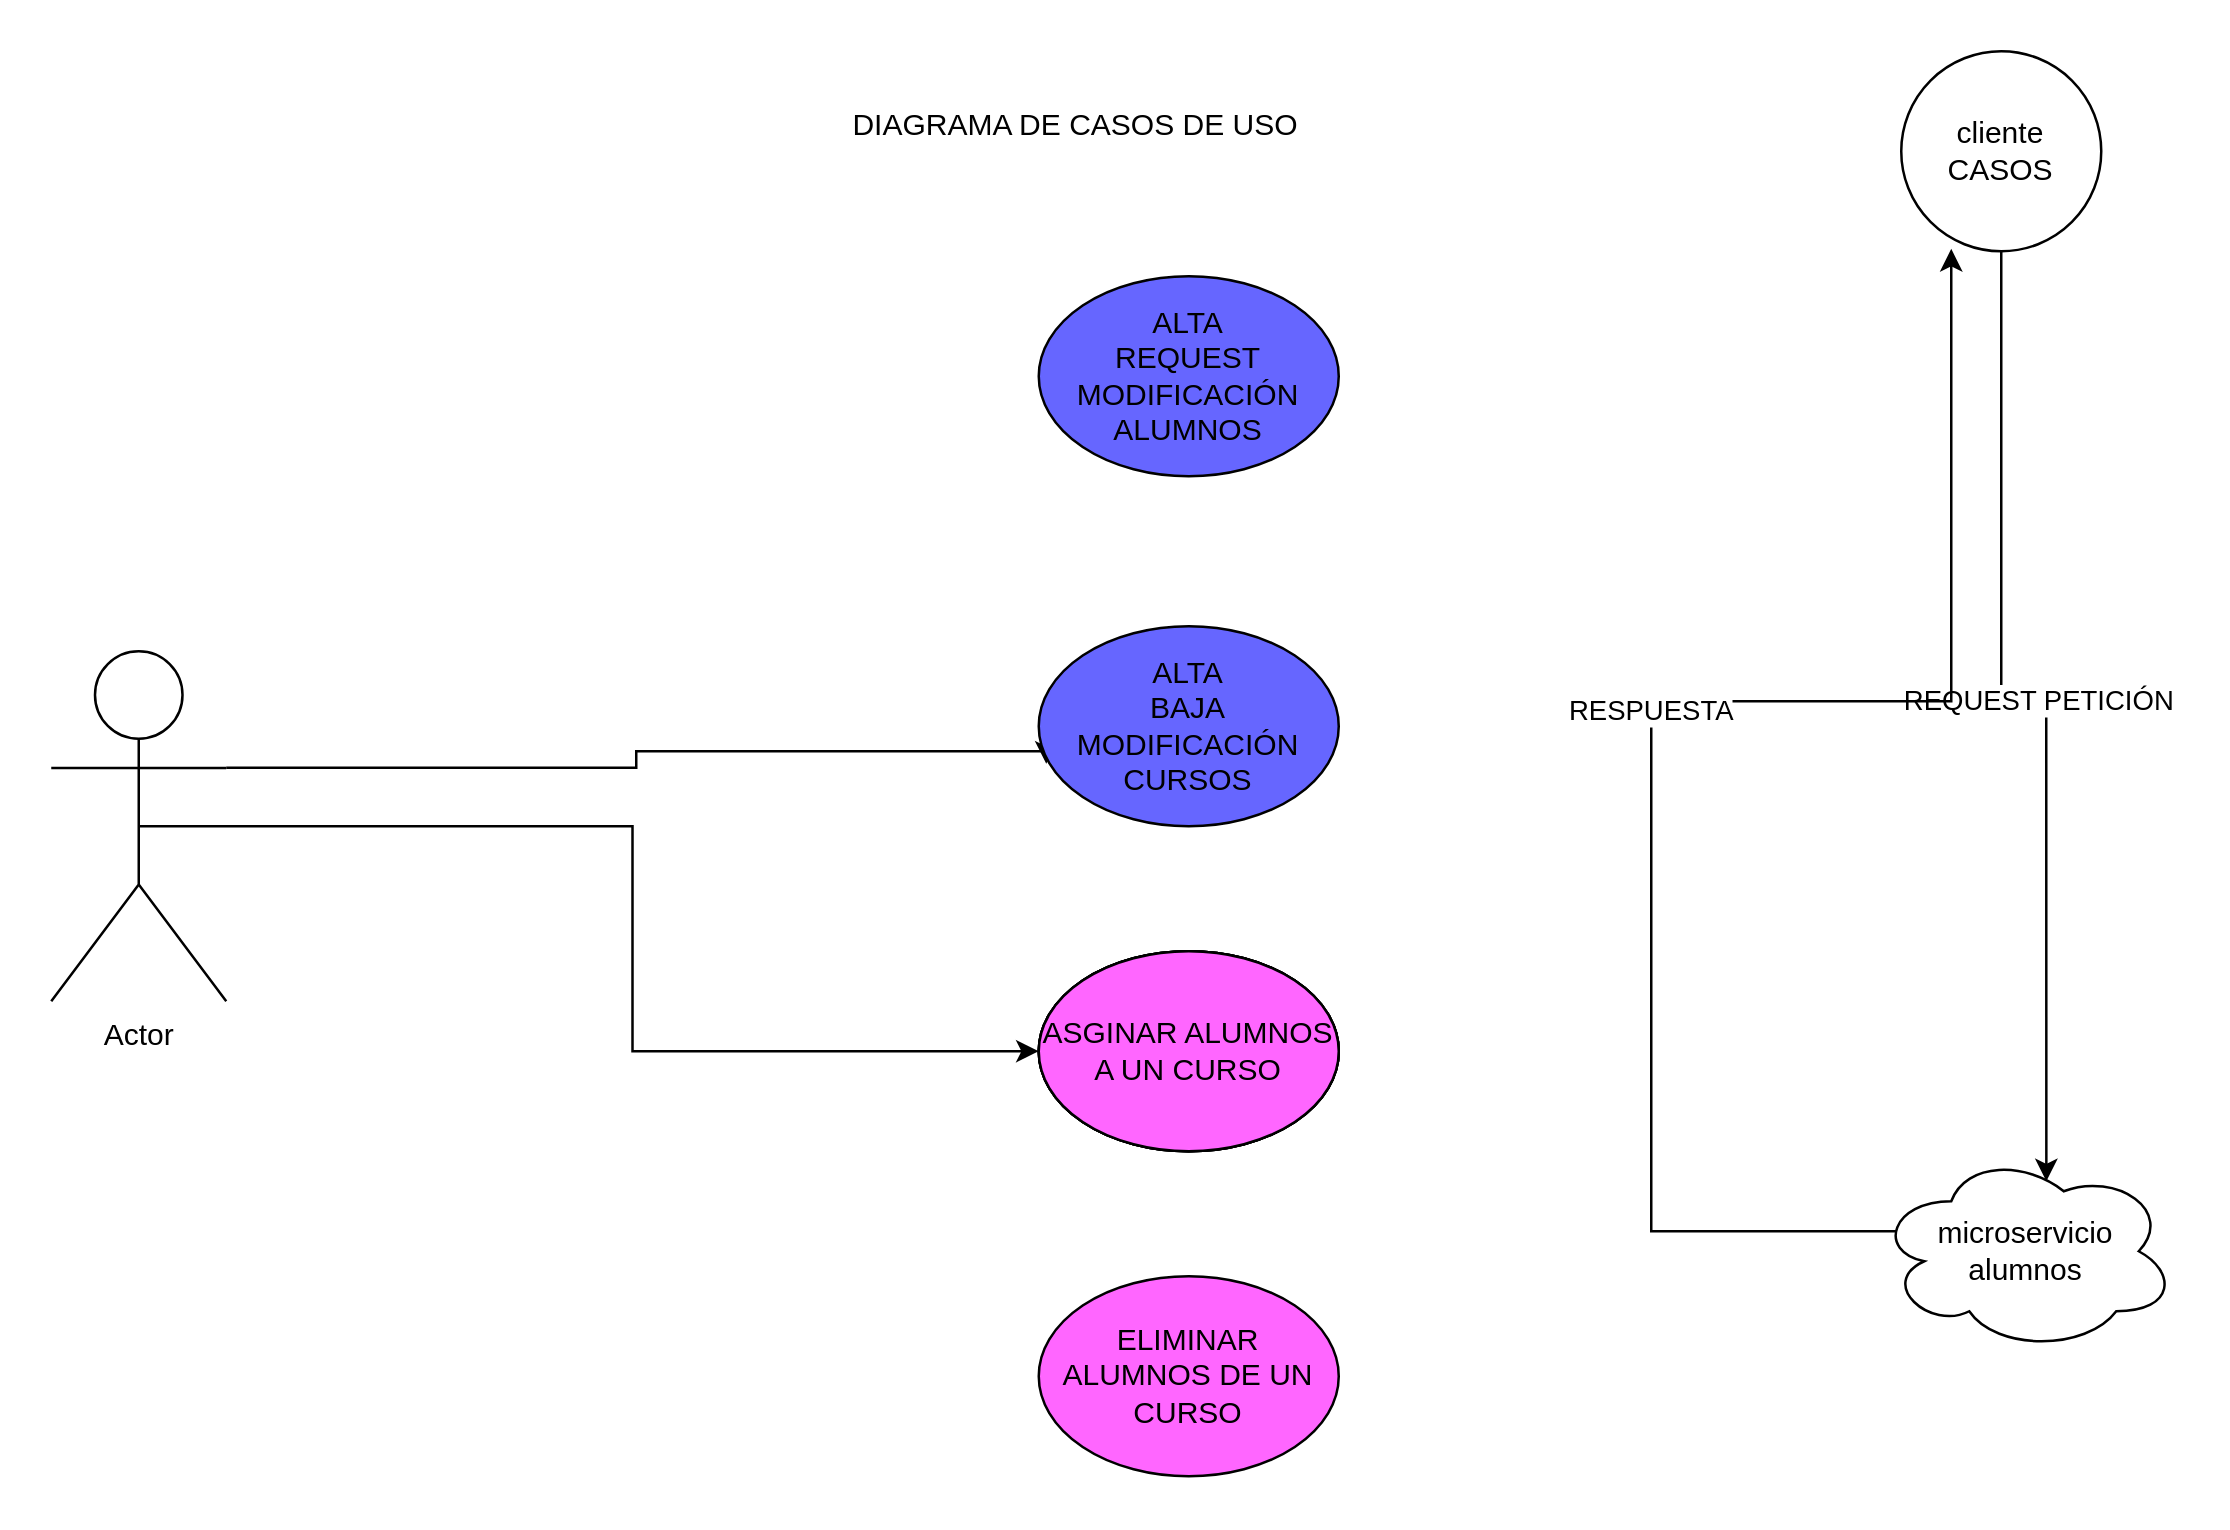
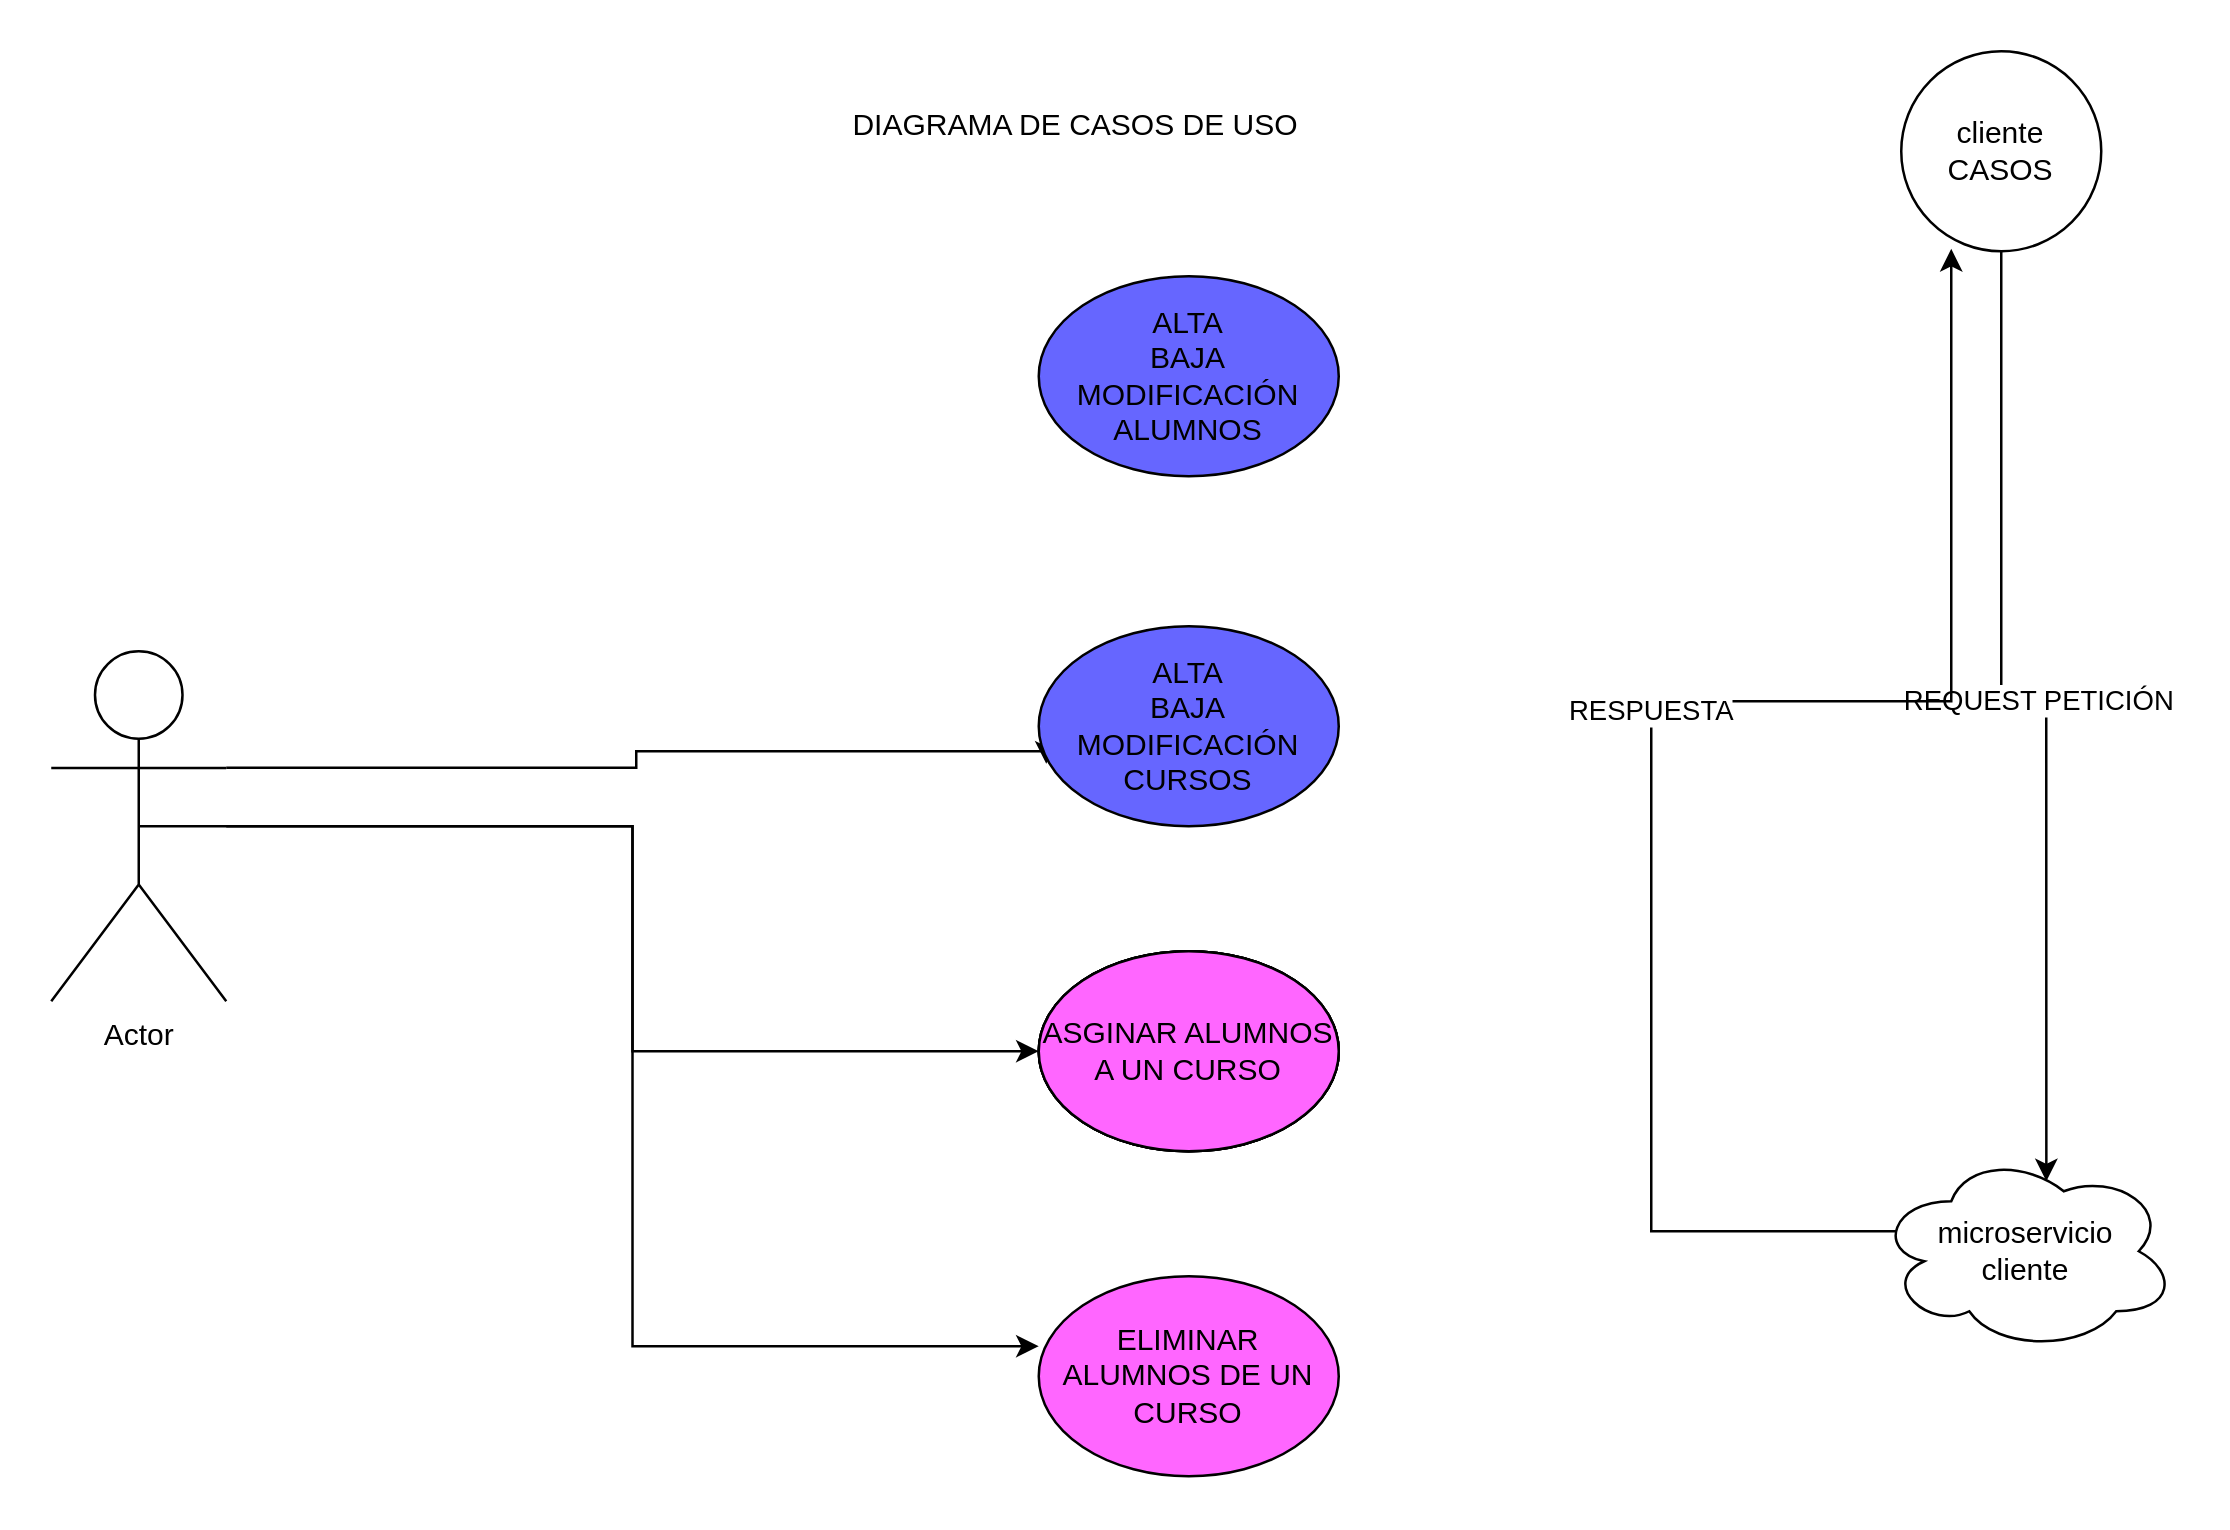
- <mxCell id="14" value="ALTA&lt;br&gt;REQUEST&lt;br&gt;MODIFICACIÓN&lt;br&gt;ALUMNOS" style="ellipse;whiteSpace=wrap;html=1;fillColor=#6666FF;" parent="1" vertex="1"><mxGeometry x="415" y="110" width="120" height="80" as="geometry" /></mxCell>
+ <mxCell id="14" value="ALTA&lt;br&gt;BAJA&lt;br&gt;MODIFICACIÓN&lt;br&gt;ALUMNOS" style="ellipse;whiteSpace=wrap;html=1;fillColor=#6666FF;" parent="1" vertex="1"><mxGeometry x="415" y="110" width="120" height="80" as="geometry" /></mxCell>
- <mxCell id="12" value="microservicio&lt;br&gt;alumnos" style="ellipse;shape=cloud;whiteSpace=wrap;html=1;" parent="1" vertex="1"><mxGeometry x="750" y="460" width="120" height="80" as="geometry" /></mxCell>
+ <mxCell id="12" value="microservicio&lt;br&gt;cliente" style="ellipse;shape=cloud;whiteSpace=wrap;html=1;" parent="1" vertex="1"><mxGeometry x="750" y="460" width="120" height="80" as="geometry" /></mxCell>
+ <mxCell id="5" style="edgeStyle=orthogonalEdgeStyle;rounded=0;orthogonalLoop=1;jettySize=auto;html=1;entryX=0;entryY=0.35;entryDx=0;entryDy=0;entryPerimeter=0;" parent="1" source="6" target="8" edge="1"><mxGeometry relative="1" as="geometry" /></mxCell>
